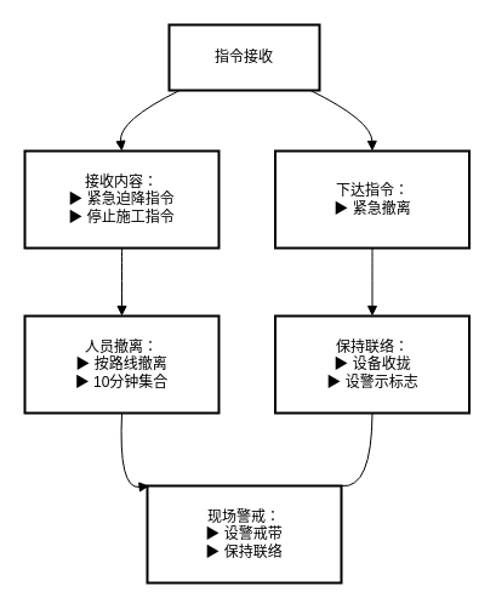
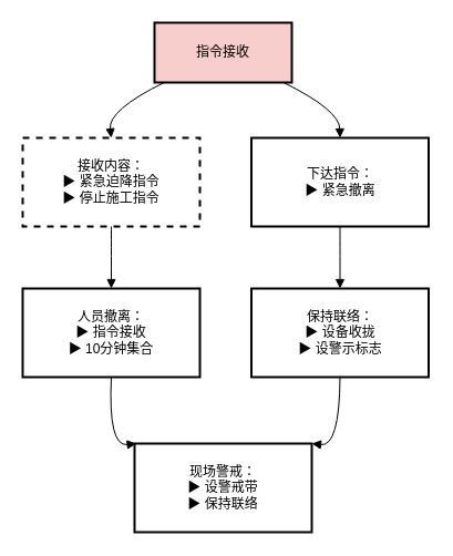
- <mxCell id="2" value="指令接收" style="whiteSpace=wrap;strokeWidth=2;" vertex="1" parent="1"><mxGeometry x="139" y="20" width="124" height="54" as="geometry" /></mxCell>
+ <mxCell id="2" value="指令接收" style="whiteSpace=wrap;strokeWidth=2;fillColor=#f8cecc;" vertex="1" parent="1"><mxGeometry x="139" y="20" width="124" height="54" as="geometry" /></mxCell>
- <mxCell id="3" value="接收内容：&#10;▶ 紧急迫降指令&#10;▶ 停止施工指令" style="whiteSpace=wrap;strokeWidth=2;" vertex="1" parent="1"><mxGeometry x="20" y="124" width="160" height="80" as="geometry" /></mxCell>
+ <mxCell id="3" value="接收内容：&#10;▶ 紧急迫降指令&#10;▶ 停止施工指令" style="whiteSpace=wrap;strokeWidth=2;dashed=1;" vertex="1" parent="1"><mxGeometry x="20" y="124" width="160" height="80" as="geometry" /></mxCell>
- <mxCell id="5" value="人员撤离：&#10;▶ 按路线撤离&#10;▶ 10分钟集合" style="whiteSpace=wrap;strokeWidth=2;" vertex="1" parent="1"><mxGeometry x="20" y="260" width="160" height="80" as="geometry" /></mxCell>
+ <mxCell id="5" value="人员撤离：&#10;▶ 指令接收&#10;▶ 10分钟集合" style="whiteSpace=wrap;strokeWidth=2;" vertex="1" parent="1"><mxGeometry x="20" y="260" width="160" height="80" as="geometry" /></mxCell>
- <mxCell id="13" value="" style="curved=1;startArrow=none;endArrow=none;exitX=0.5;exitY=1;entryX=1;entryY=0;rounded=0;" edge="1" parent="1" source="6" target="7"><mxGeometry relative="1" as="geometry"><Array as="points"><mxPoint x="306" y="403" /></Array></mxGeometry></mxCell>
+ <mxCell id="13" value="" style="curved=1;startArrow=none;endArrow=block;exitX=0.5;exitY=1;entryX=1;entryY=0;rounded=0;" edge="1" parent="1" source="6" target="7"><mxGeometry relative="1" as="geometry"><Array as="points"><mxPoint x="306" y="403" /></Array></mxGeometry></mxCell>
